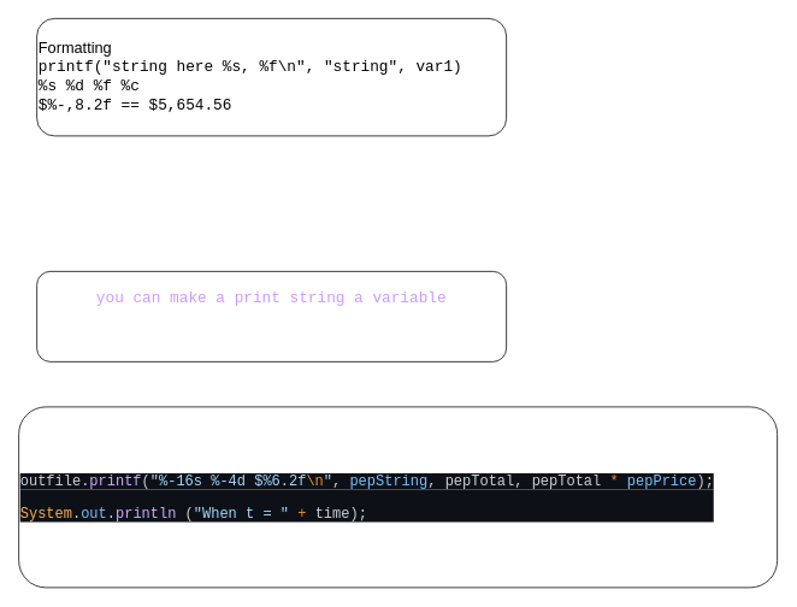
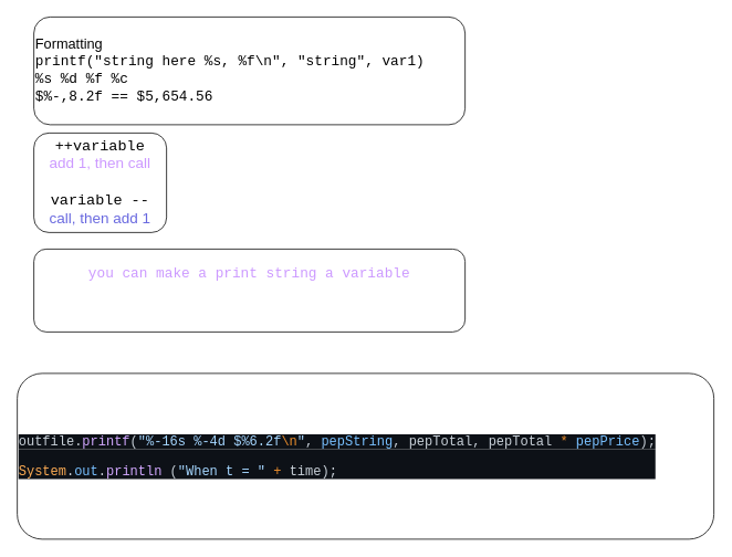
+ <mxCell id="3" value="&lt;font style=&quot;font-size: 18px;&quot;&gt;++variable&lt;br&gt;&lt;font style=&quot;font-size: 18px;&quot; color=&quot;#cc99ff&quot; face=&quot;Helvetica&quot;&gt;add 1, then call&lt;br&gt;&lt;/font&gt;&lt;br&gt;variable --&lt;br&gt;&lt;font style=&quot;font-size: 18px;&quot; color=&quot;#6868df&quot; face=&quot;Helvetica&quot;&gt;call, then add 1&lt;/font&gt;&lt;/font&gt;" style="rounded=1;whiteSpace=wrap;html=1;fontFamily=Courier New;align=center;perimeterSpacing=4;strokeWidth=1;" vertex="1" parent="1"><mxGeometry x="40" y="160" width="160" height="120" as="geometry" /></mxCell>
